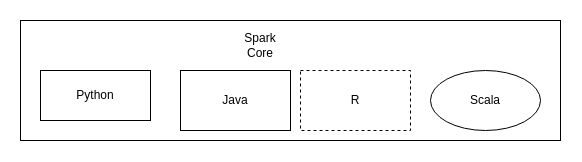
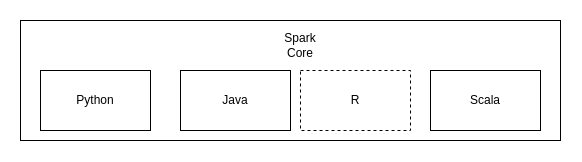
- <mxCell id="7" value="Spark Core" style="text;html=1;strokeColor=none;fillColor=none;align=center;verticalAlign=middle;whiteSpace=wrap;rounded=0;" vertex="1" parent="1"><mxGeometry x="230" y="30" width="60" height="30" as="geometry" /></mxCell>
+ <mxCell id="7" value="Spark Core" style="text;html=1;strokeColor=none;fillColor=none;align=center;verticalAlign=middle;whiteSpace=wrap;rounded=0;" vertex="1" parent="1"><mxGeometry x="270" y="30" width="60" height="30" as="geometry" /></mxCell>
- <mxCell id="6" value="Python" style="rounded=0;whiteSpace=wrap;html=1;" vertex="1" parent="1"><mxGeometry x="40" y="70" width="110" height="50" as="geometry" /></mxCell>
+ <mxCell id="6" value="Python" style="rounded=0;whiteSpace=wrap;html=1;" vertex="1" parent="1"><mxGeometry x="40" y="70" width="110" height="60" as="geometry" /></mxCell>
- <mxCell id="5" value="Scala" style="ellipse;whiteSpace=wrap;html=1;" vertex="1" parent="1"><mxGeometry x="430" y="70" width="110" height="60" as="geometry" /></mxCell>
+ <mxCell id="5" value="Scala" style="rounded=0;whiteSpace=wrap;html=1;" vertex="1" parent="1"><mxGeometry x="430" y="70" width="110" height="60" as="geometry" /></mxCell>
